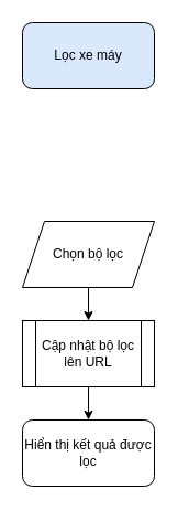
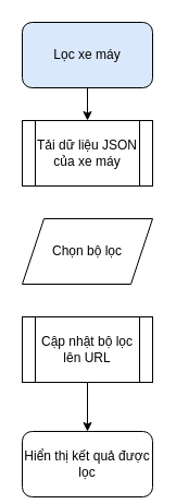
+ <mxCell id="2" style="edgeStyle=orthogonalEdgeStyle;rounded=0;orthogonalLoop=1;jettySize=auto;html=1;exitX=0.5;exitY=1;exitDx=0;exitDy=0;entryX=0.5;entryY=0;entryDx=0;entryDy=0;" edge="1" parent="1" source="3" target="5"><mxGeometry relative="1" as="geometry" /></mxCell>
+ <mxCell id="5" value="Tải dữ liệu JSON của xe máy" style="shape=process;whiteSpace=wrap;html=1;backgroundOutline=1;" vertex="1" parent="1"><mxGeometry x="20" y="110" width="120" height="60" as="geometry" /></mxCell>
- <mxCell id="6" style="edgeStyle=orthogonalEdgeStyle;rounded=0;orthogonalLoop=1;jettySize=auto;html=1;exitX=0.5;exitY=1;exitDx=0;exitDy=0;entryX=0.5;entryY=0;entryDx=0;entryDy=0;" edge="1" parent="1" source="7" target="9"><mxGeometry relative="1" as="geometry" /></mxCell>
- <mxCell id="4" value="Hiển thị kết quả được lọc" style="rounded=1;whiteSpace=wrap;html=1;" vertex="1" parent="1"><mxGeometry x="20" y="380" width="120" height="60" as="geometry" /></mxCell>
+ <mxCell id="4" value="Hiển thị kết quả được lọc" style="rounded=1;whiteSpace=wrap;html=1;" vertex="1" parent="1"><mxGeometry x="20" y="395" width="120" height="60" as="geometry" /></mxCell>
